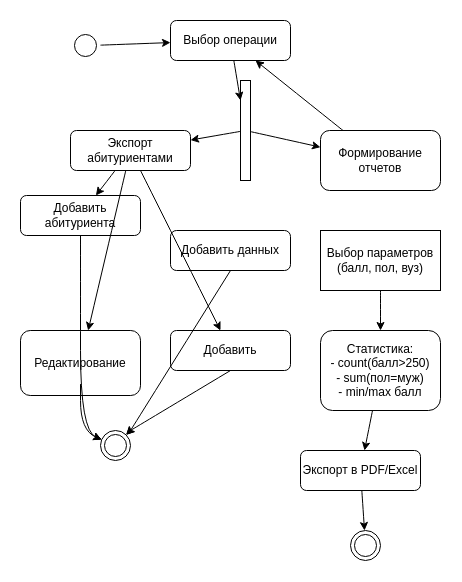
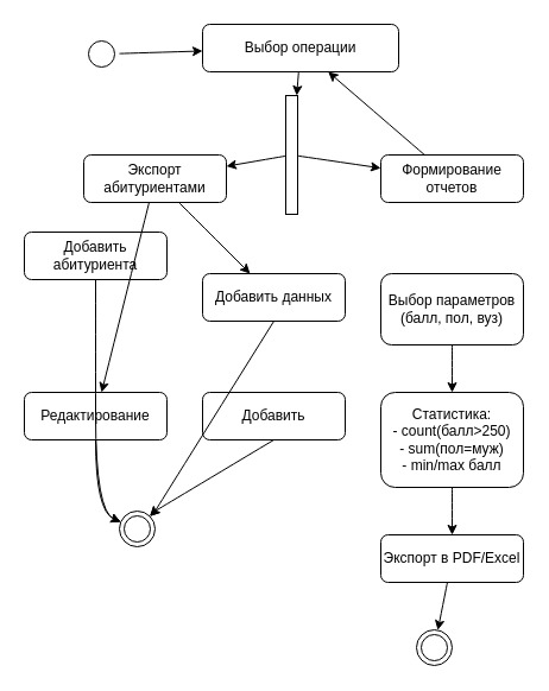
- <mxCell id="3" value="Выбор операции" style="rounded=1;whiteSpace=wrap;html=1;" vertex="1" parent="1"><mxGeometry x="170" y="20" width="120" height="40" as="geometry" /></mxCell>
+ <mxCell id="3" value="Выбор операции" style="rounded=1;whiteSpace=wrap;html=1;" vertex="1" parent="1"><mxGeometry x="170" y="20" width="165" height="40" as="geometry" /></mxCell>
- <mxCell id="6" value="Формирование отчетов" style="rounded=1;whiteSpace=wrap;html=1;" vertex="1" parent="1"><mxGeometry x="320" y="130" width="120" height="60" as="geometry" /></mxCell>
+ <mxCell id="6" value="Формирование отчетов" style="rounded=1;whiteSpace=wrap;html=1;" vertex="1" parent="1"><mxGeometry x="320" y="130" width="120" height="40" as="geometry" /></mxCell>
- <mxCell id="18" value="" style="edgeStyle=none;curved=1;rounded=0;html=1;" edge="1" parent="1" source="5" target="7"><mxGeometry relative="1" as="geometry" /></mxCell>
+ <mxCell id="19" value="" style="edgeStyle=none;curved=1;rounded=0;html=1;" edge="1" parent="1" source="5" target="8"><mxGeometry relative="1" as="geometry" /></mxCell>
- <mxCell id="21" value="" style="edgeStyle=none;curved=1;rounded=0;html=1;" edge="1" parent="1" source="5" target="10"><mxGeometry relative="1" as="geometry" /></mxCell>
- <mxCell id="11" value="Выбор параметров&lt;br&gt;(балл, пол, вуз)" style="whiteSpace=wrap;html=1;rounded=0;" vertex="1" parent="1"><mxGeometry x="320" y="230" width="120" height="60" as="geometry" /></mxCell>
+ <mxCell id="11" value="Выбор параметров&lt;br&gt;(балл, пол, вуз)" style="rounded=1;whiteSpace=wrap;html=1;" vertex="1" parent="1"><mxGeometry x="320" y="230" width="120" height="60" as="geometry" /></mxCell>
- <mxCell id="9" value="Редактирование" style="rounded=1;whiteSpace=wrap;html=1;" vertex="1" parent="1"><mxGeometry x="20" y="330" width="120" height="65" as="geometry" /></mxCell>
+ <mxCell id="9" value="Редактирование" style="rounded=1;whiteSpace=wrap;html=1;" vertex="1" parent="1"><mxGeometry x="20" y="330" width="120" height="40" as="geometry" /></mxCell>
- <mxCell id="13" value="Экспорт в PDF/Excel" style="rounded=1;whiteSpace=wrap;html=1;" vertex="1" parent="1"><mxGeometry x="300" y="450" width="120" height="40" as="geometry" /></mxCell>
+ <mxCell id="13" value="Экспорт в PDF/Excel" style="rounded=1;whiteSpace=wrap;html=1;" vertex="1" parent="1"><mxGeometry x="320" y="450" width="120" height="40" as="geometry" /></mxCell>
